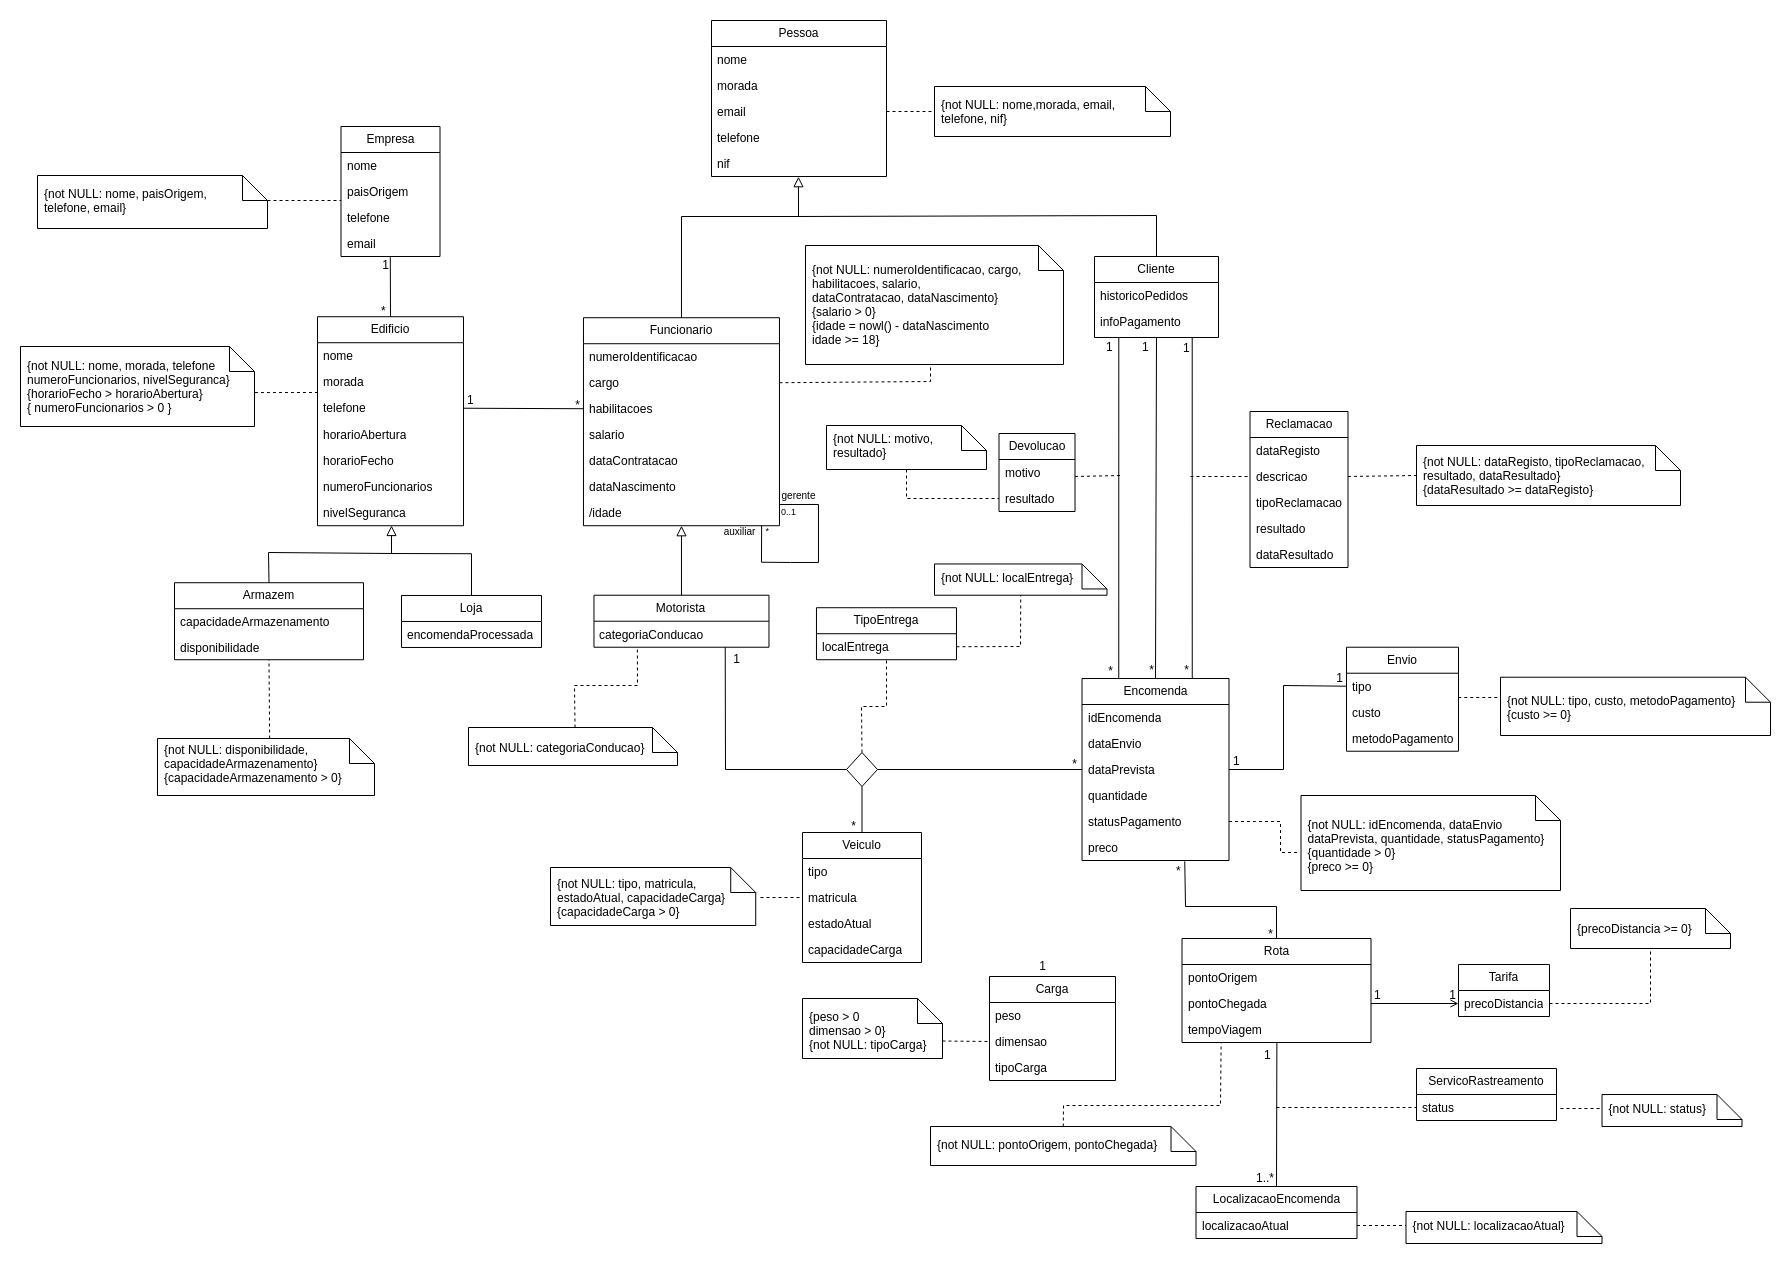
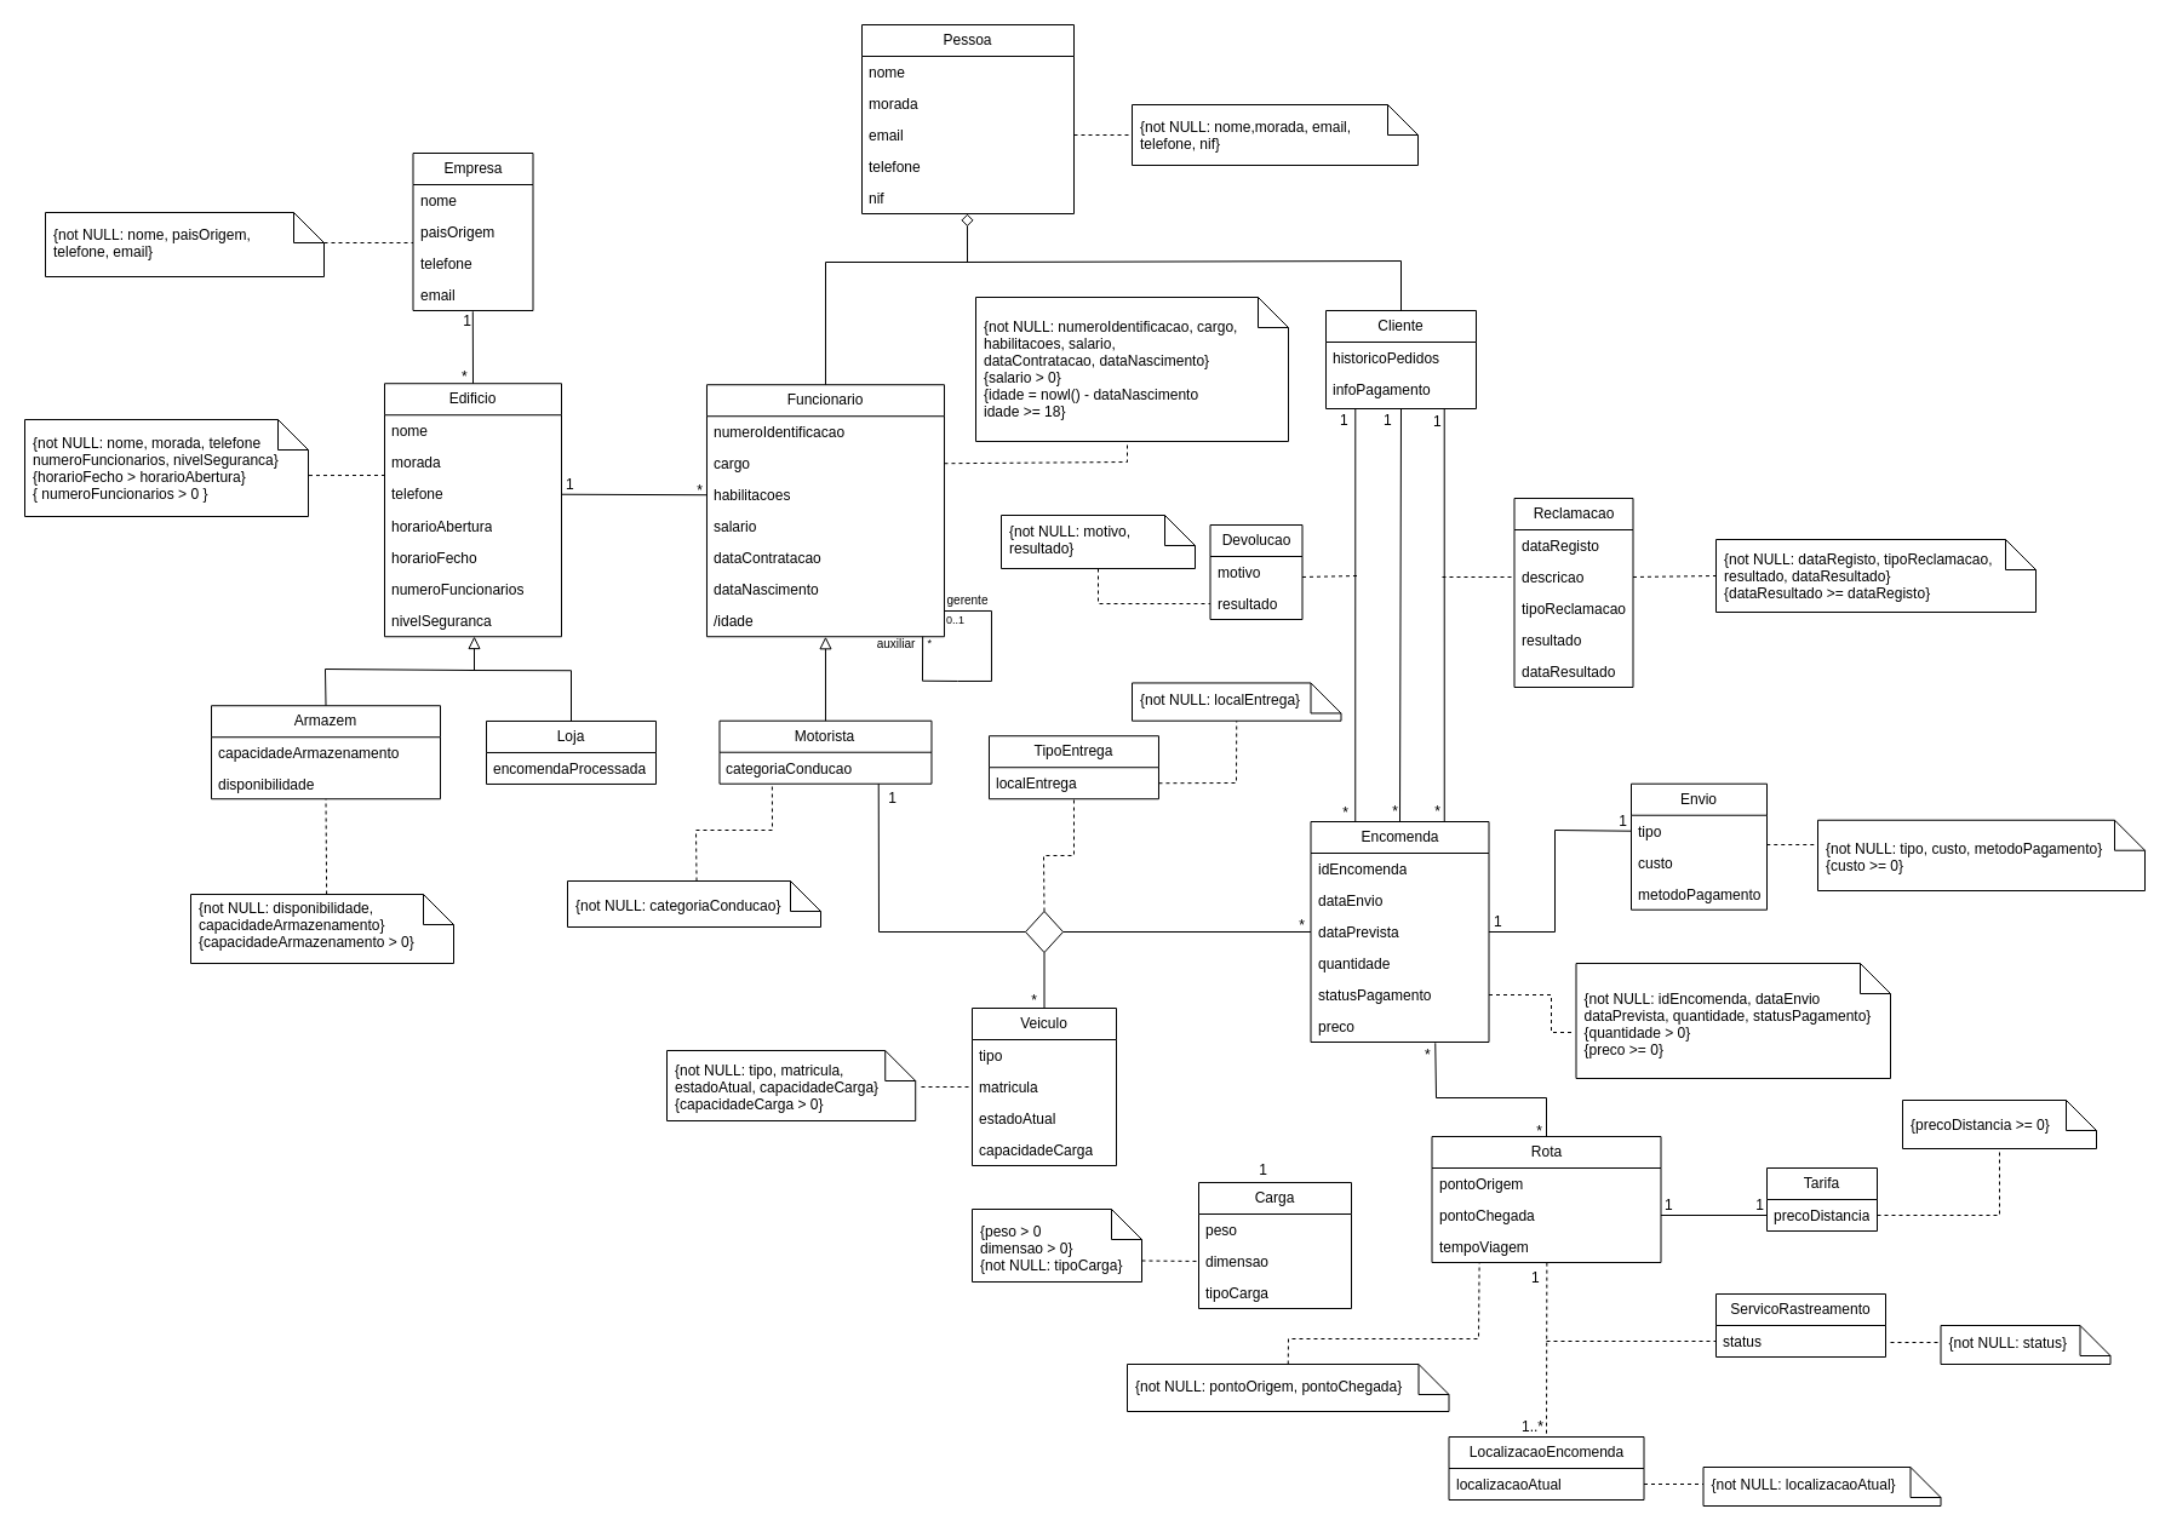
- <mxCell id="113" value="" style="endArrow=block;html=1;rounded=0;align=center;verticalAlign=bottom;endFill=0;labelBackgroundColor=none;endSize=8;exitX=0.5;exitY=0;exitDx=0;exitDy=0;entryX=0.497;entryY=1.007;entryDx=0;entryDy=0;entryPerimeter=0;" edge="1" parent="1" source="29" target="42"><mxGeometry relative="1" as="geometry"><mxPoint x="681" y="278" as="sourcePoint" /><mxPoint x="798.05" y="175.286" as="targetPoint" /><Array as="points"><mxPoint x="681" y="216" /><mxPoint x="798" y="216" /></Array></mxGeometry></mxCell>
+ <mxCell id="113" value="" style="endArrow=diamond;html=1;rounded=0;align=center;verticalAlign=bottom;endFill=0;labelBackgroundColor=none;endSize=8;exitX=0.5;exitY=0;exitDx=0;exitDy=0;entryX=0.497;entryY=1.007;entryDx=0;entryDy=0;entryPerimeter=0;" edge="1" parent="1" source="29" target="42"><mxGeometry relative="1" as="geometry"><mxPoint x="681" y="278" as="sourcePoint" /><mxPoint x="798.05" y="175.286" as="targetPoint" /><Array as="points"><mxPoint x="681" y="216" /><mxPoint x="798" y="216" /></Array></mxGeometry></mxCell>
- <mxCell id="104" value="" style="endArrow=open;html=1;rounded=0;entryX=0;entryY=0.5;entryDx=0;entryDy=0;exitX=1;exitY=0.5;exitDx=0;exitDy=0;" edge="1" parent="1" source="79" target="82"><mxGeometry relative="1" as="geometry"><mxPoint x="1332" y="998" as="sourcePoint" /><mxPoint x="1422" y="1040" as="targetPoint" /></mxGeometry></mxCell>
+ <mxCell id="104" value="" style="endArrow=none;html=1;rounded=0;entryX=0;entryY=0.5;entryDx=0;entryDy=0;exitX=1;exitY=0.5;exitDx=0;exitDy=0;" edge="1" parent="1" source="79" target="82"><mxGeometry relative="1" as="geometry"><mxPoint x="1332" y="998" as="sourcePoint" /><mxPoint x="1422" y="1040" as="targetPoint" /></mxGeometry></mxCell>
- <mxCell id="107" value="" style="endArrow=none;html=1;rounded=0;entryX=0.5;entryY=0;entryDx=0;entryDy=0;exitX=0.502;exitY=1.005;exitDx=0;exitDy=0;exitPerimeter=0;" edge="1" parent="1" source="80" target="83"><mxGeometry relative="1" as="geometry"><mxPoint x="1276" y="1075.74" as="sourcePoint" /><mxPoint x="1373" y="1180" as="targetPoint" /></mxGeometry></mxCell>
+ <mxCell id="107" value="" style="endArrow=none;html=1;rounded=0;entryX=0.5;entryY=0;entryDx=0;entryDy=0;exitX=0.502;exitY=1.005;exitDx=0;exitDy=0;exitPerimeter=0;dashed=1;" edge="1" parent="1" source="80" target="83"><mxGeometry relative="1" as="geometry"><mxPoint x="1276" y="1075.74" as="sourcePoint" /><mxPoint x="1373" y="1180" as="targetPoint" /></mxGeometry></mxCell>
